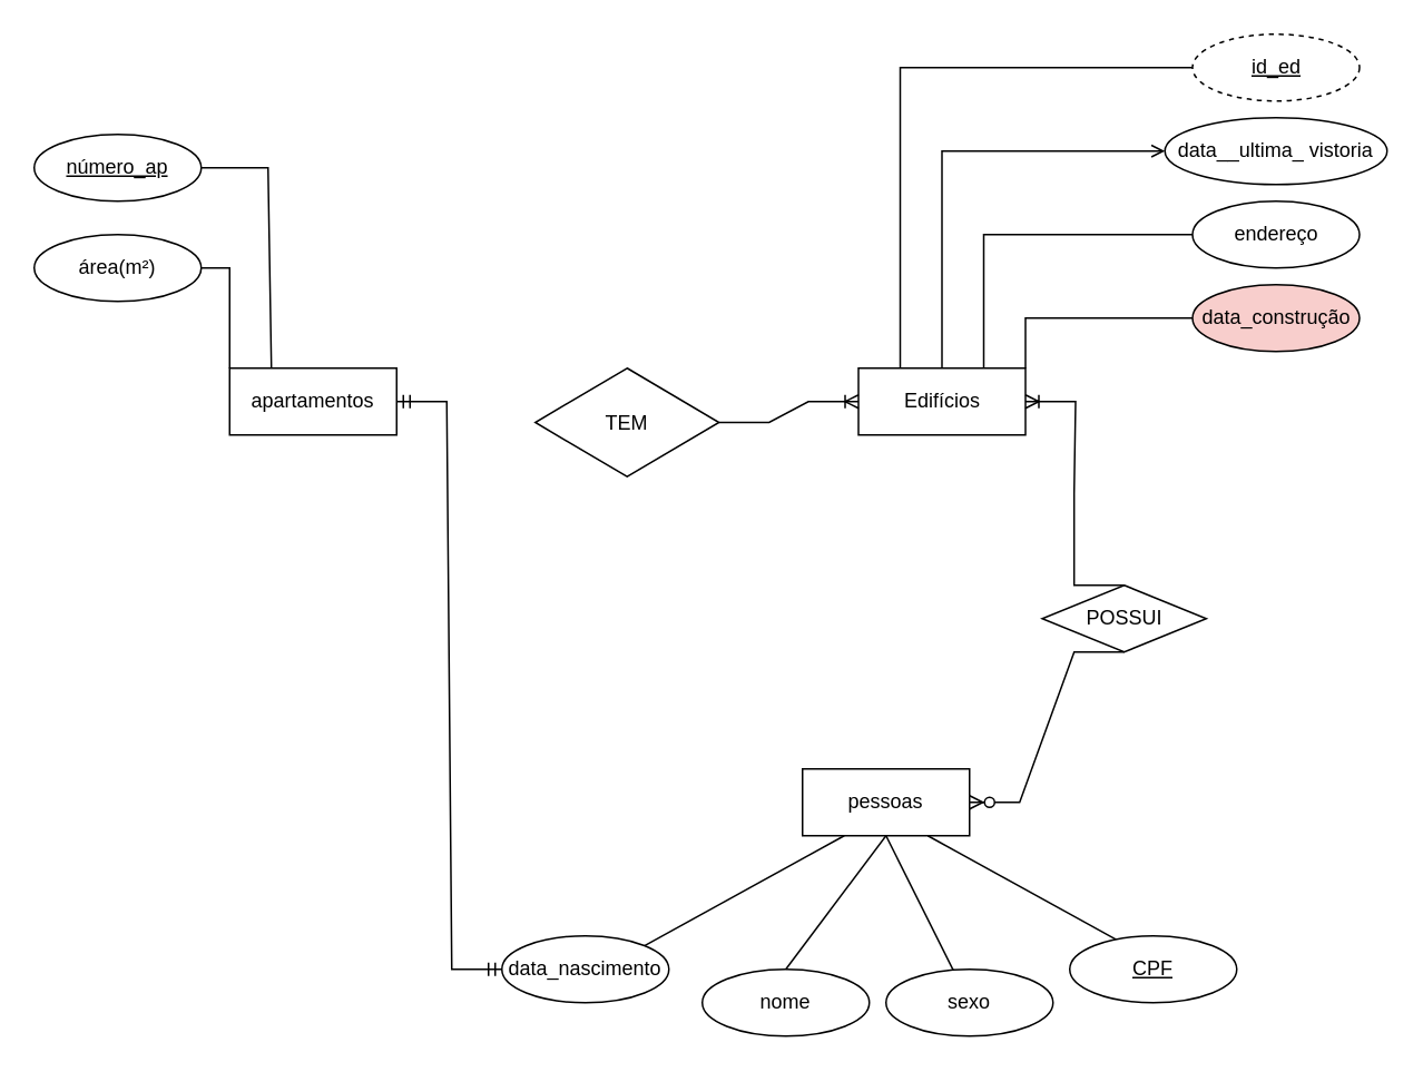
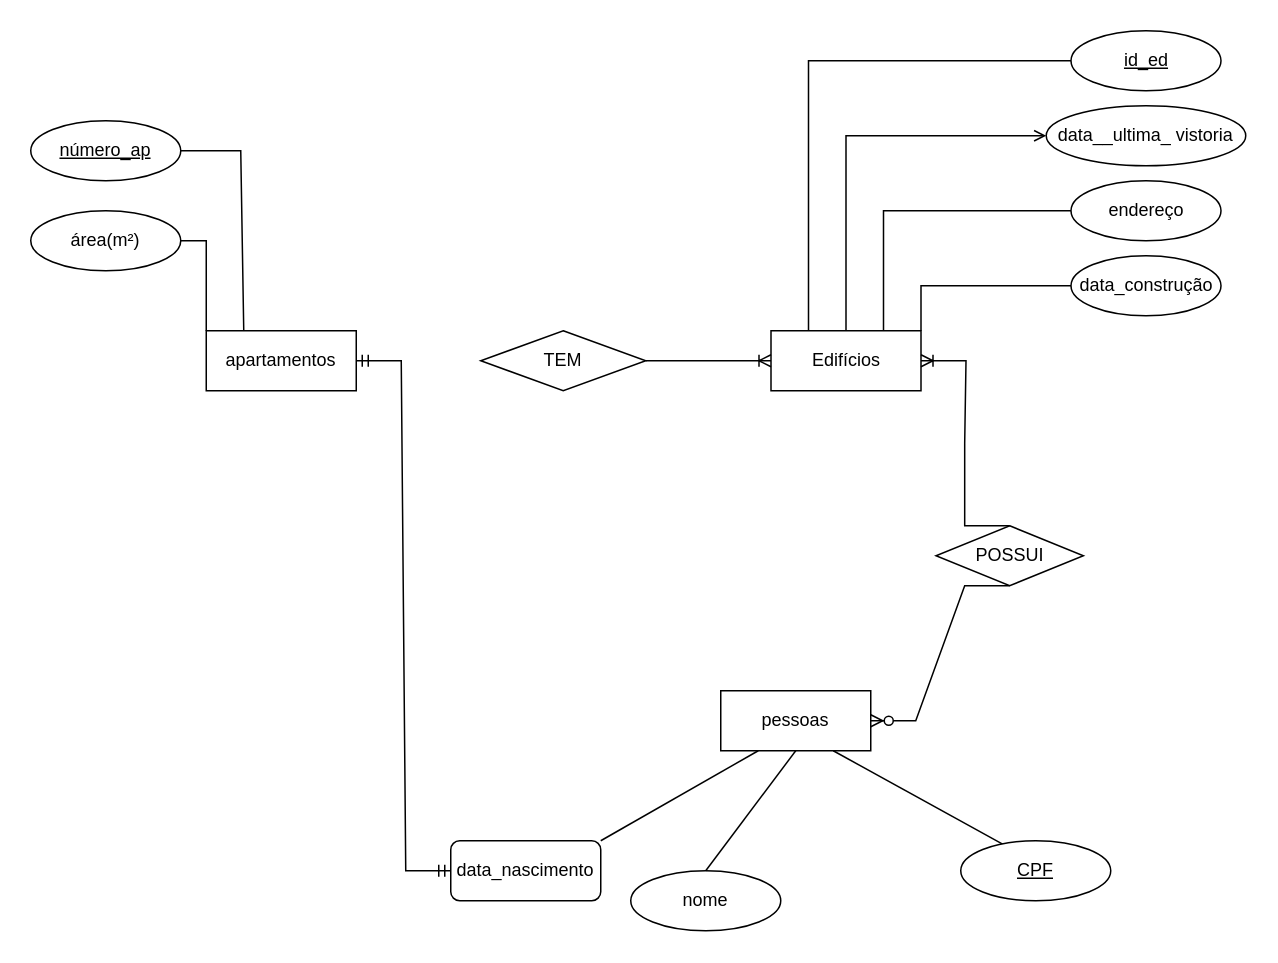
- <mxCell id="24" value="id_ed" style="ellipse;whiteSpace=wrap;html=1;align=center;fontStyle=4;dashed=1;" vertex="1" parent="1"><mxGeometry x="713.5" y="20" width="100" height="40" as="geometry" /></mxCell>
+ <mxCell id="24" value="id_ed" style="ellipse;whiteSpace=wrap;html=1;align=center;fontStyle=4;" vertex="1" parent="1"><mxGeometry x="713.5" y="20" width="100" height="40" as="geometry" /></mxCell>
- <mxCell id="4" value="data_construção" style="ellipse;whiteSpace=wrap;html=1;align=center;fillColor=#f8cecc;" vertex="1" parent="1"><mxGeometry x="713.5" y="170" width="100" height="40" as="geometry" /></mxCell>
+ <mxCell id="4" value="data_construção" style="ellipse;whiteSpace=wrap;html=1;align=center;" vertex="1" parent="1"><mxGeometry x="713.5" y="170" width="100" height="40" as="geometry" /></mxCell>
- <mxCell id="22" value="TEM" style="shape=rhombus;perimeter=rhombusPerimeter;whiteSpace=wrap;html=1;align=center;" vertex="1" parent="1"><mxGeometry x="320" y="220" width="110" height="65" as="geometry" /></mxCell>
+ <mxCell id="22" value="TEM" style="shape=rhombus;perimeter=rhombusPerimeter;whiteSpace=wrap;html=1;align=center;" vertex="1" parent="1"><mxGeometry x="320" y="220" width="110" height="40" as="geometry" /></mxCell>
- <mxCell id="19" value="" style="endArrow=none;html=1;rounded=0;exitX=0.5;exitY=1;exitDx=0;exitDy=0;" edge="1" parent="1" source="9" target="18"><mxGeometry width="50" height="50" relative="1" as="geometry"><mxPoint x="540" y="510" as="sourcePoint" /><mxPoint x="480" y="590" as="targetPoint" /></mxGeometry></mxCell>
- <mxCell id="17" value="data_nascimento" style="ellipse;whiteSpace=wrap;html=1;align=center;" vertex="1" parent="1"><mxGeometry x="300" y="560" width="100" height="40" as="geometry" /></mxCell>
+ <mxCell id="17" value="data_nascimento" style="whiteSpace=wrap;html=1;align=center;rounded=1;" vertex="1" parent="1"><mxGeometry x="300" y="560" width="100" height="40" as="geometry" /></mxCell>
- <mxCell id="18" value="sexo" style="ellipse;whiteSpace=wrap;html=1;align=center;" vertex="1" parent="1"><mxGeometry x="530" y="580" width="100" height="40" as="geometry" /></mxCell>
